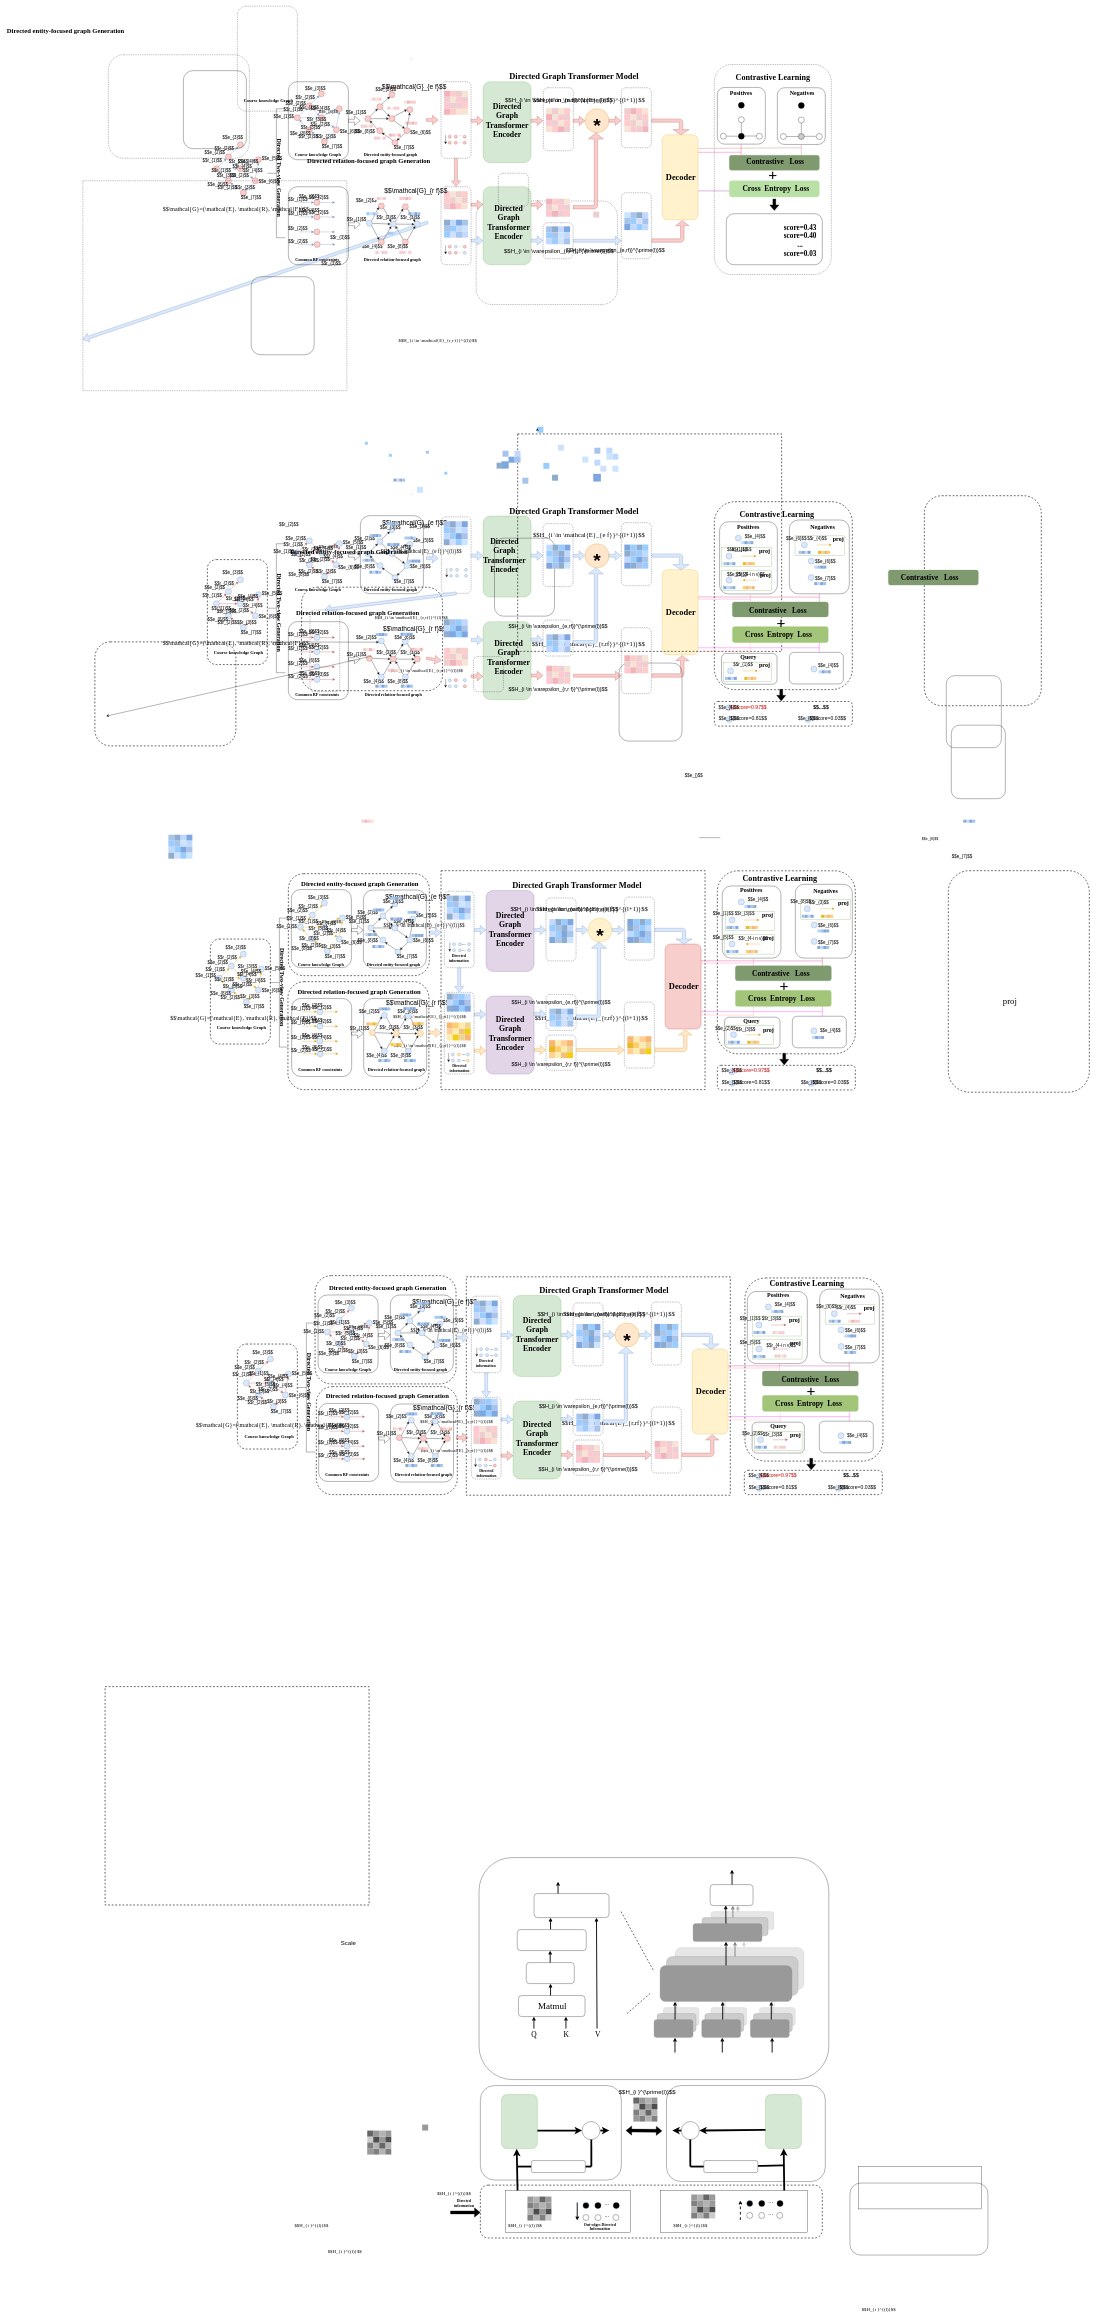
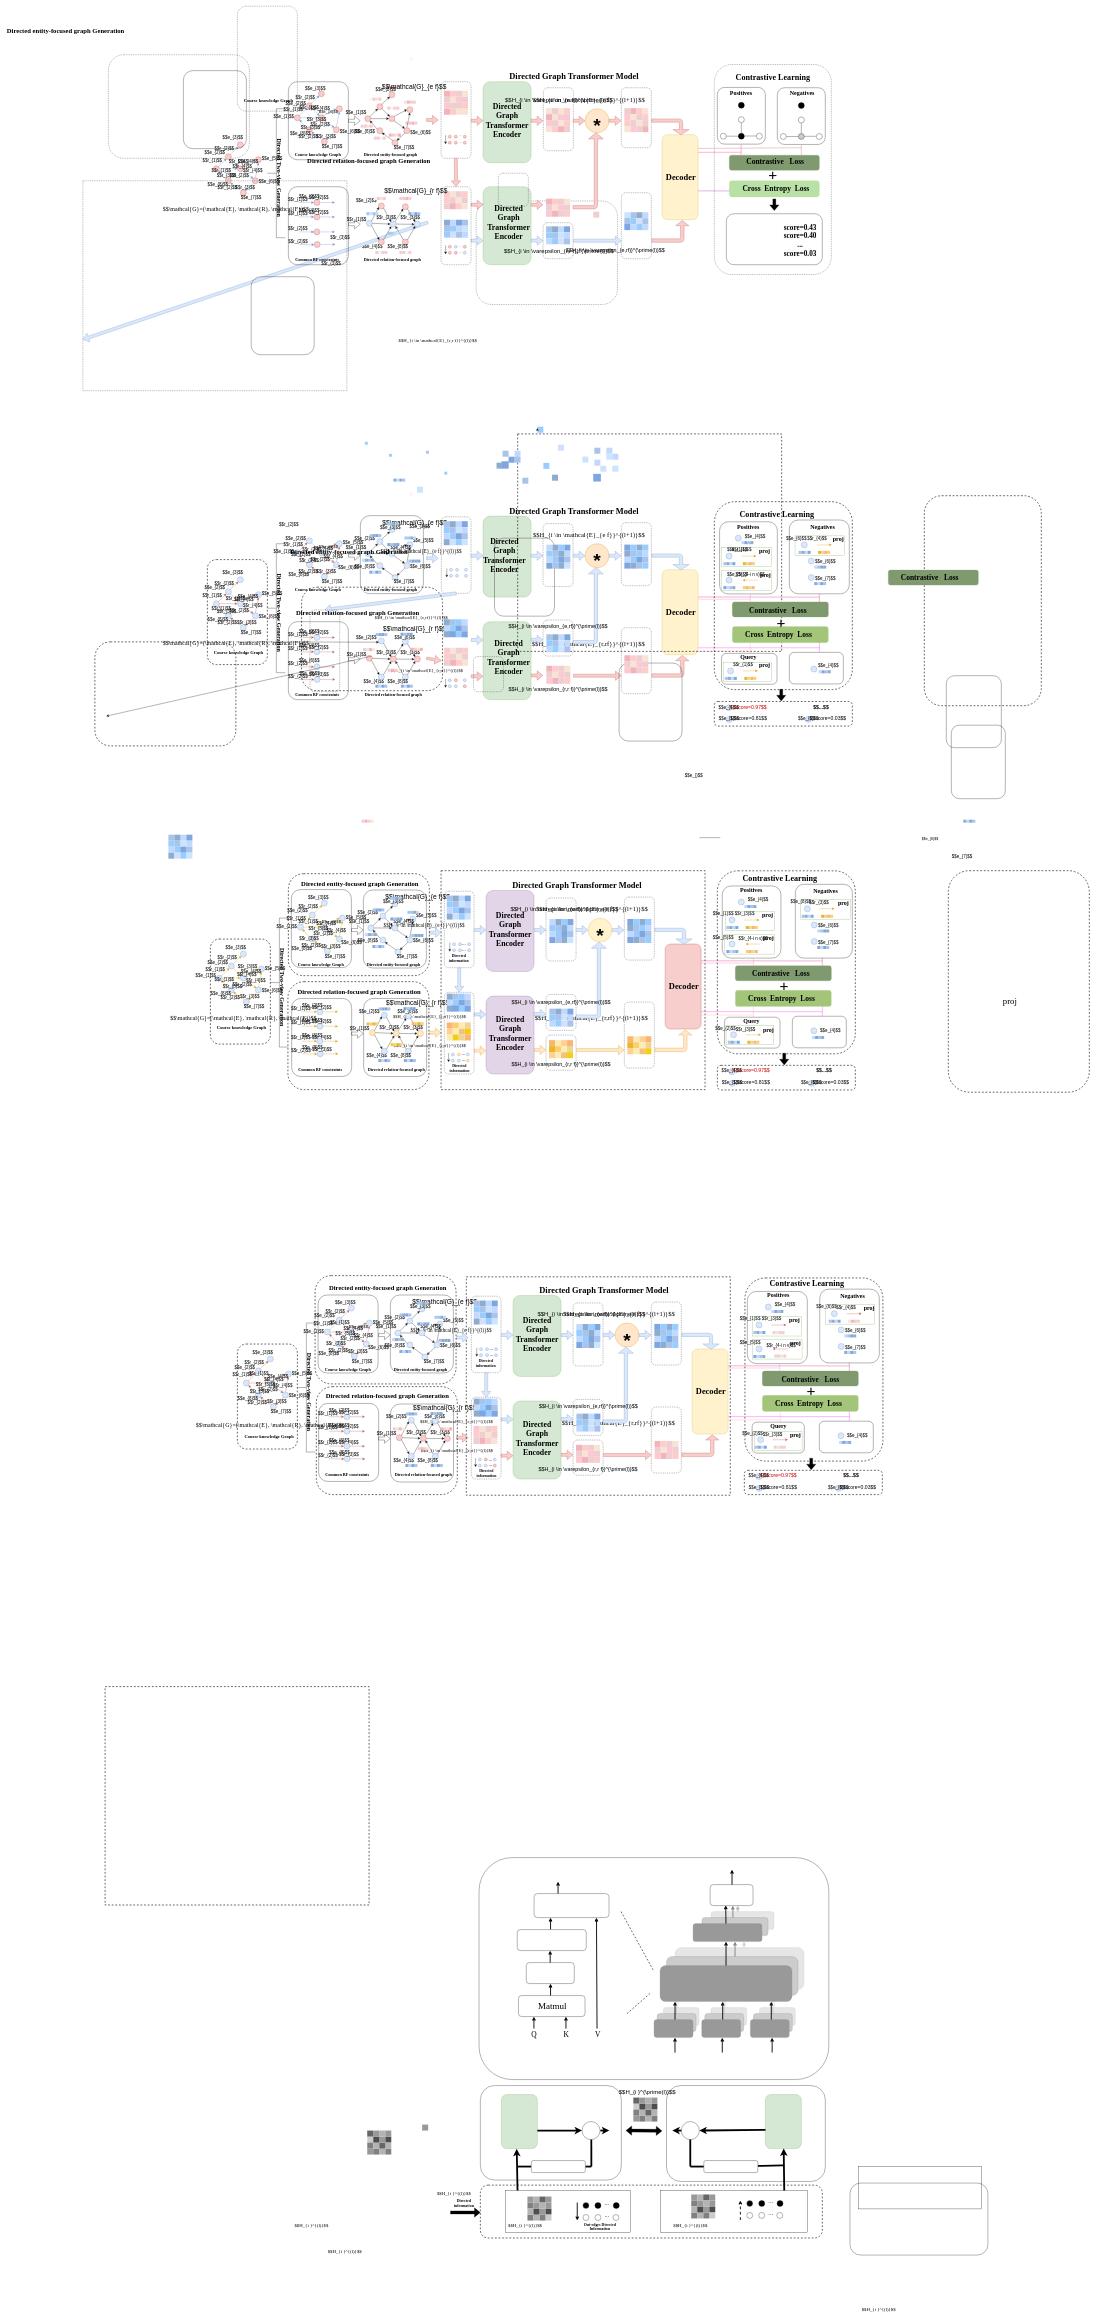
- <mxCell id="2217" value="&lt;font style=&quot;font-size: 20px;&quot;&gt;Scale&lt;/font&gt;" style="text;html=1;align=center;verticalAlign=middle;resizable=0;points=[];autosize=1;strokeColor=none;fillColor=none;" vertex="1" parent="1"><mxGeometry x="1125" y="6455" width="70" height="40" as="geometry" /></mxCell>
